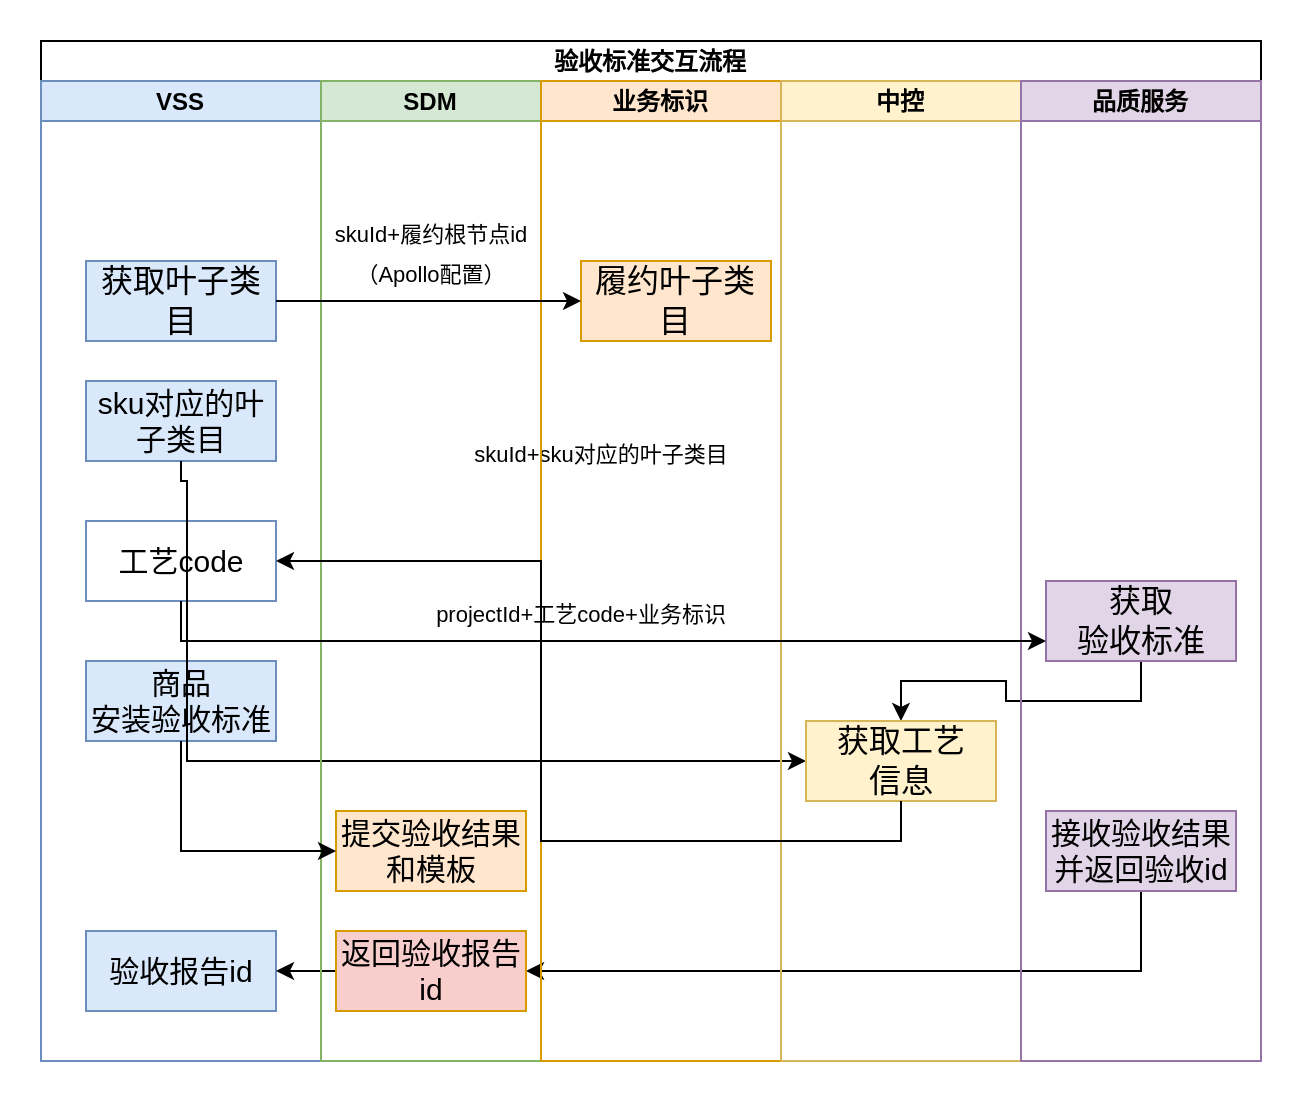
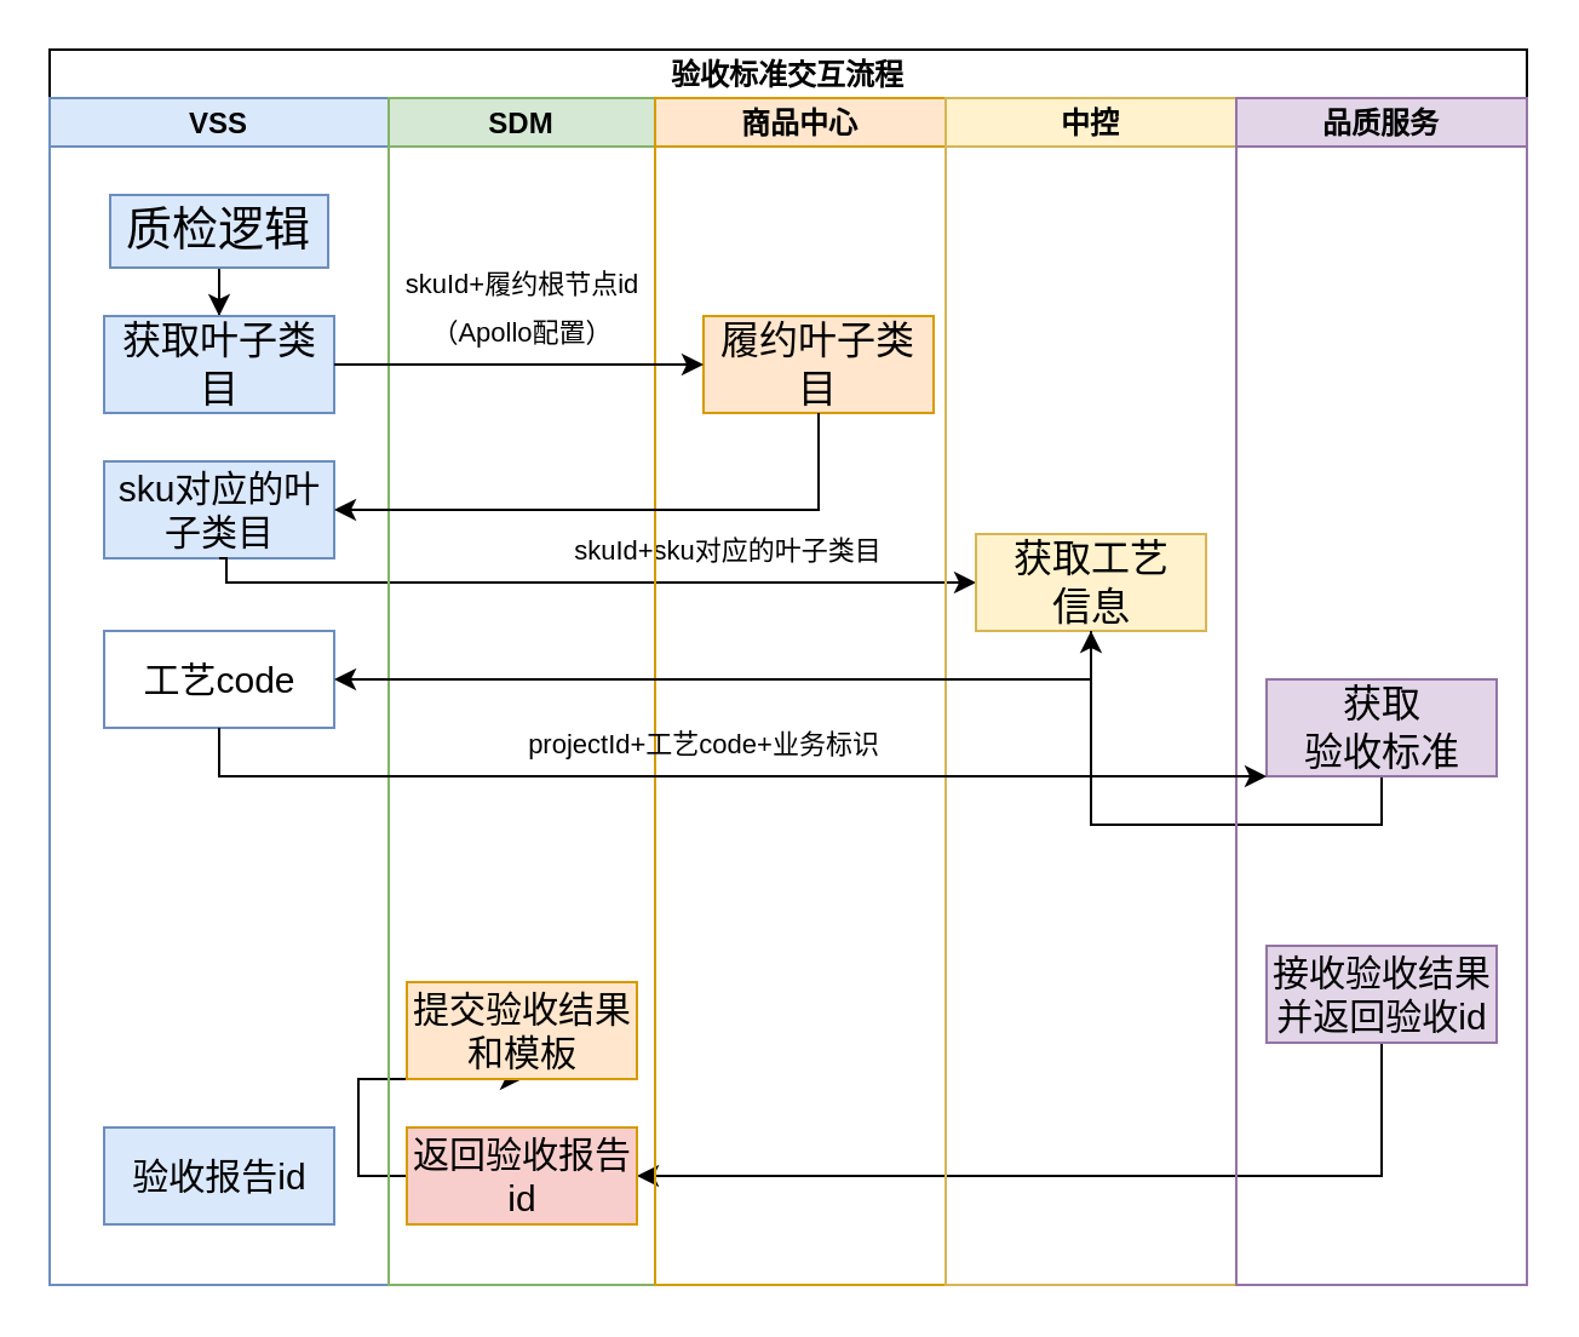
- <mxCell id="20" value="业务标识" style="swimlane;startSize=20;fillColor=#ffe6cc;strokeColor=#d79b00;" vertex="1" parent="2"><mxGeometry x="250" y="20" width="120" height="490" as="geometry" /></mxCell>
+ <mxCell id="20" value="商品中心" style="swimlane;startSize=20;fillColor=#ffe6cc;strokeColor=#d79b00;" vertex="1" parent="2"><mxGeometry x="250" y="20" width="120" height="490" as="geometry" /></mxCell>
+ <mxCell id="5" value="&lt;font style=&quot;font-size: 19px;&quot;&gt;质检逻辑&lt;/font&gt;" style="rounded=0;whiteSpace=wrap;html=1;fillColor=#dae8fc;strokeColor=#6c8ebf;" vertex="1" parent="3"><mxGeometry x="25" y="40" width="90" height="30" as="geometry" /></mxCell>
+ <mxCell id="4" style="edgeStyle=orthogonalEdgeStyle;rounded=0;orthogonalLoop=1;jettySize=auto;html=1;entryX=0.5;entryY=0;entryDx=0;entryDy=0;fontSize=16;" edge="1" parent="3" source="5" target="6"><mxGeometry relative="1" as="geometry" /></mxCell>
+ <mxCell id="29" style="edgeStyle=orthogonalEdgeStyle;rounded=0;orthogonalLoop=1;jettySize=auto;html=1;exitX=0.5;exitY=1;exitDx=0;exitDy=0;entryX=1;entryY=0.5;entryDx=0;entryDy=0;fontSize=15;" edge="1" parent="2" source="21" target="7"><mxGeometry relative="1" as="geometry" /></mxCell>
- <mxCell id="27" value="&lt;font style=&quot;font-size: 16px;&quot;&gt;获取&lt;br&gt;验收标准&lt;br&gt;&lt;/font&gt;" style="rounded=0;whiteSpace=wrap;html=1;fillColor=#e1d5e7;strokeColor=#9673a6;" vertex="1" parent="26"><mxGeometry x="12.5" y="250" width="95" height="40" as="geometry" /></mxCell>
+ <mxCell id="27" value="&lt;font style=&quot;font-size: 16px;&quot;&gt;获取&lt;br&gt;验收标准&lt;br&gt;&lt;/font&gt;" style="rounded=0;whiteSpace=wrap;html=1;fillColor=#e1d5e7;strokeColor=#9673a6;" vertex="1" parent="26"><mxGeometry x="12.5" y="240" width="95" height="40" as="geometry" /></mxCell>
- <mxCell id="9" value="&lt;font style=&quot;font-size: 15px;&quot;&gt;商品&lt;br&gt;安装验收标准&lt;/font&gt;" style="rounded=0;whiteSpace=wrap;html=1;fillColor=#dae8fc;strokeColor=#6c8ebf;" vertex="1" parent="3"><mxGeometry x="22.5" y="290" width="95" height="40" as="geometry" /></mxCell>
- <mxCell id="25" value="&lt;font style=&quot;font-size: 16px;&quot;&gt;获取工艺&lt;br&gt;信息&lt;/font&gt;" style="rounded=0;whiteSpace=wrap;html=1;fillColor=#fff2cc;strokeColor=#d6b656;" vertex="1" parent="24"><mxGeometry x="12.5" y="320" width="95" height="40" as="geometry" /></mxCell>
+ <mxCell id="25" value="&lt;font style=&quot;font-size: 16px;&quot;&gt;获取工艺&lt;br&gt;信息&lt;/font&gt;" style="rounded=0;whiteSpace=wrap;html=1;fillColor=#fff2cc;strokeColor=#d6b656;" vertex="1" parent="24"><mxGeometry x="12.5" y="180" width="95" height="40" as="geometry" /></mxCell>
- <mxCell id="31" style="edgeStyle=orthogonalEdgeStyle;rounded=0;orthogonalLoop=1;jettySize=auto;html=1;exitX=0.5;exitY=1;exitDx=0;exitDy=0;entryX=0;entryY=0.5;entryDx=0;entryDy=0;fontSize=15;" edge="1" parent="2" source="9" target="17"><mxGeometry relative="1" as="geometry" /></mxCell>
- <mxCell id="28" value="&lt;font style=&quot;font-size: 15px;&quot;&gt;接收验收结果并返回验收id&lt;/font&gt;" style="rounded=0;whiteSpace=wrap;html=1;fillColor=#e1d5e7;strokeColor=#9673a6;" vertex="1" parent="26"><mxGeometry x="12.5" y="365" width="95" height="40" as="geometry" /></mxCell>
+ <mxCell id="28" value="&lt;font style=&quot;font-size: 15px;&quot;&gt;接收验收结果并返回验收id&lt;/font&gt;" style="rounded=0;whiteSpace=wrap;html=1;fillColor=#e1d5e7;strokeColor=#9673a6;" vertex="1" parent="26"><mxGeometry x="12.5" y="350" width="95" height="40" as="geometry" /></mxCell>
- <mxCell id="14" style="edgeStyle=orthogonalEdgeStyle;rounded=0;orthogonalLoop=1;jettySize=auto;html=1;exitX=0;exitY=0.5;exitDx=0;exitDy=0;entryX=1;entryY=0.5;entryDx=0;entryDy=0;fontSize=15;" edge="1" parent="2" source="18" target="10"><mxGeometry relative="1" as="geometry" /></mxCell>
+ <mxCell id="14" style="edgeStyle=orthogonalEdgeStyle;rounded=0;orthogonalLoop=1;jettySize=auto;html=1;exitX=0;exitY=0.5;exitDx=0;exitDy=0;fontSize=15;" edge="1" parent="2" source="18" target="17"><mxGeometry relative="1" as="geometry" /></mxCell>
